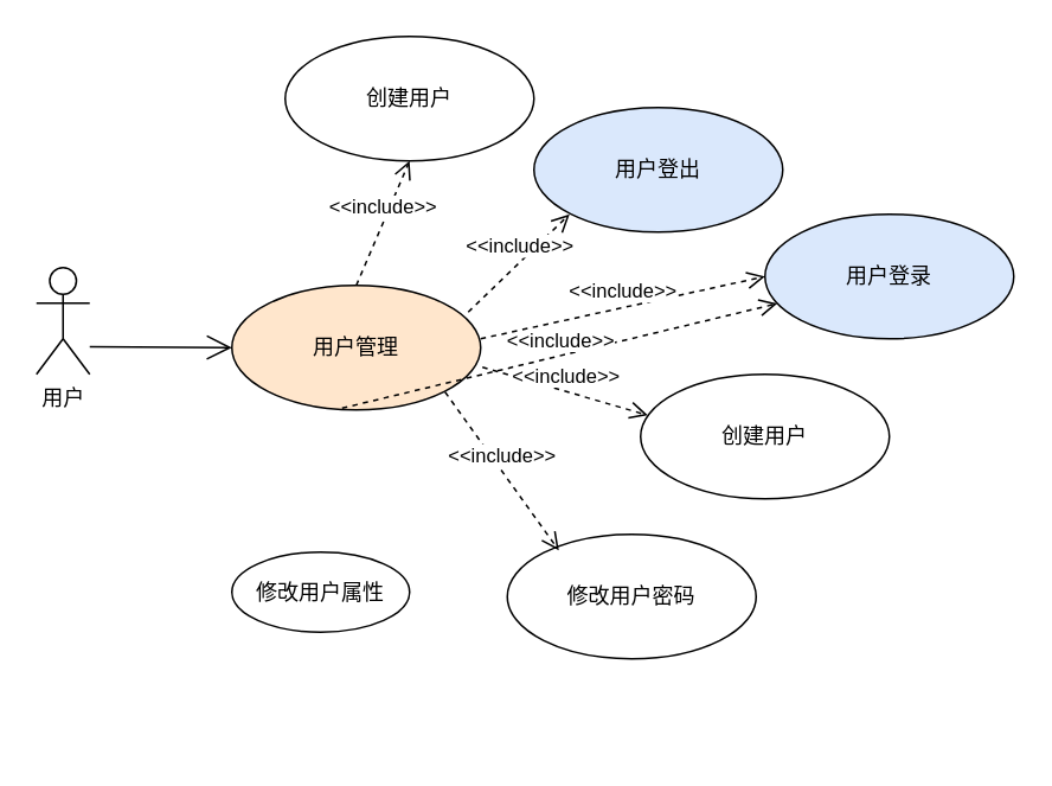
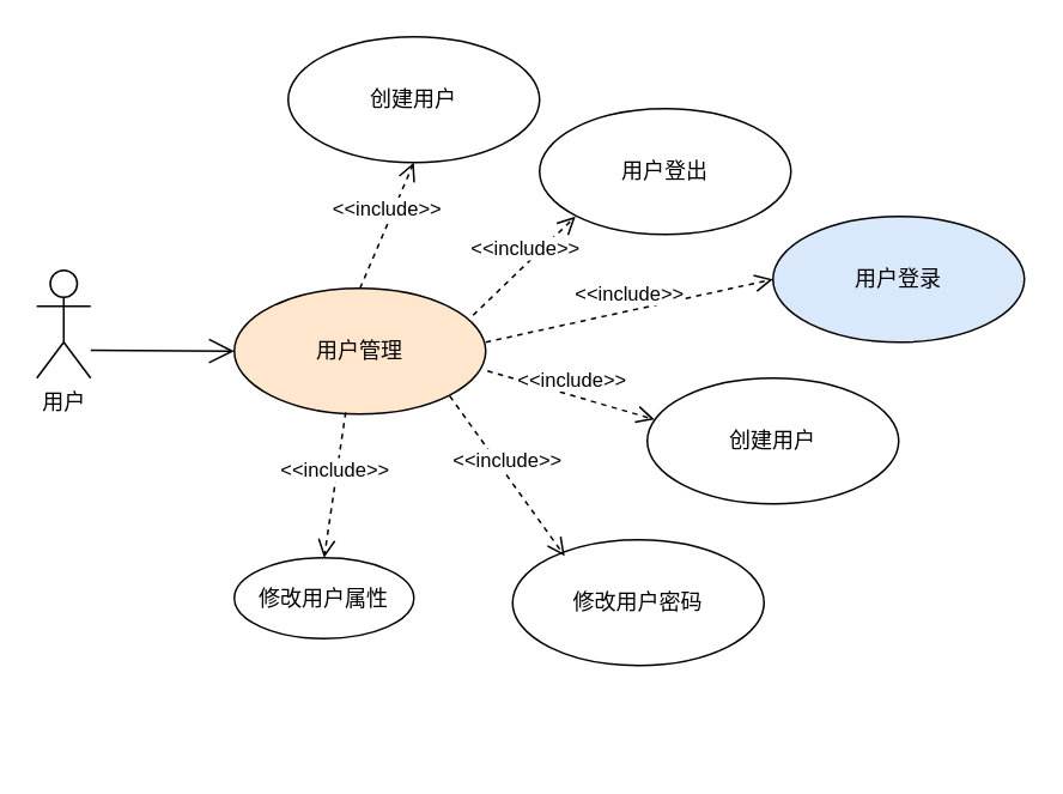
- <mxCell id="7" value="用户登出" style="ellipse;whiteSpace=wrap;html=1;fillColor=#dae8fc;" vertex="1" parent="2"><mxGeometry x="260" y="10" width="140" height="70" as="geometry" /></mxCell>
+ <mxCell id="7" value="用户登出" style="ellipse;whiteSpace=wrap;html=1;" vertex="1" parent="2"><mxGeometry x="260" y="10" width="140" height="70" as="geometry" /></mxCell>
- <mxCell id="14" value="&amp;lt;&amp;lt;include&amp;gt;&amp;gt;" style="html=1;verticalAlign=bottom;endArrow=open;dashed=1;endSize=8;elbow=vertical;rounded=0;exitX=0.443;exitY=0.986;exitDx=0;exitDy=0;exitPerimeter=0;" edge="1" parent="2" source="3" target="6"><mxGeometry x="0.001" relative="1" as="geometry"><mxPoint x="260" y="170" as="sourcePoint" /><mxPoint x="420" y="135" as="targetPoint" /><mxPoint as="offset" /></mxGeometry></mxCell>
+ <mxCell id="14" value="&amp;lt;&amp;lt;include&amp;gt;&amp;gt;" style="html=1;verticalAlign=bottom;endArrow=open;dashed=1;endSize=8;elbow=vertical;rounded=0;entryX=0.5;entryY=0;entryDx=0;entryDy=0;exitX=0.443;exitY=0.986;exitDx=0;exitDy=0;exitPerimeter=0;" edge="1" parent="2" source="3" target="8"><mxGeometry x="0.001" relative="1" as="geometry"><mxPoint x="260" y="170" as="sourcePoint" /><mxPoint x="420" y="135" as="targetPoint" /><mxPoint as="offset" /></mxGeometry></mxCell>
